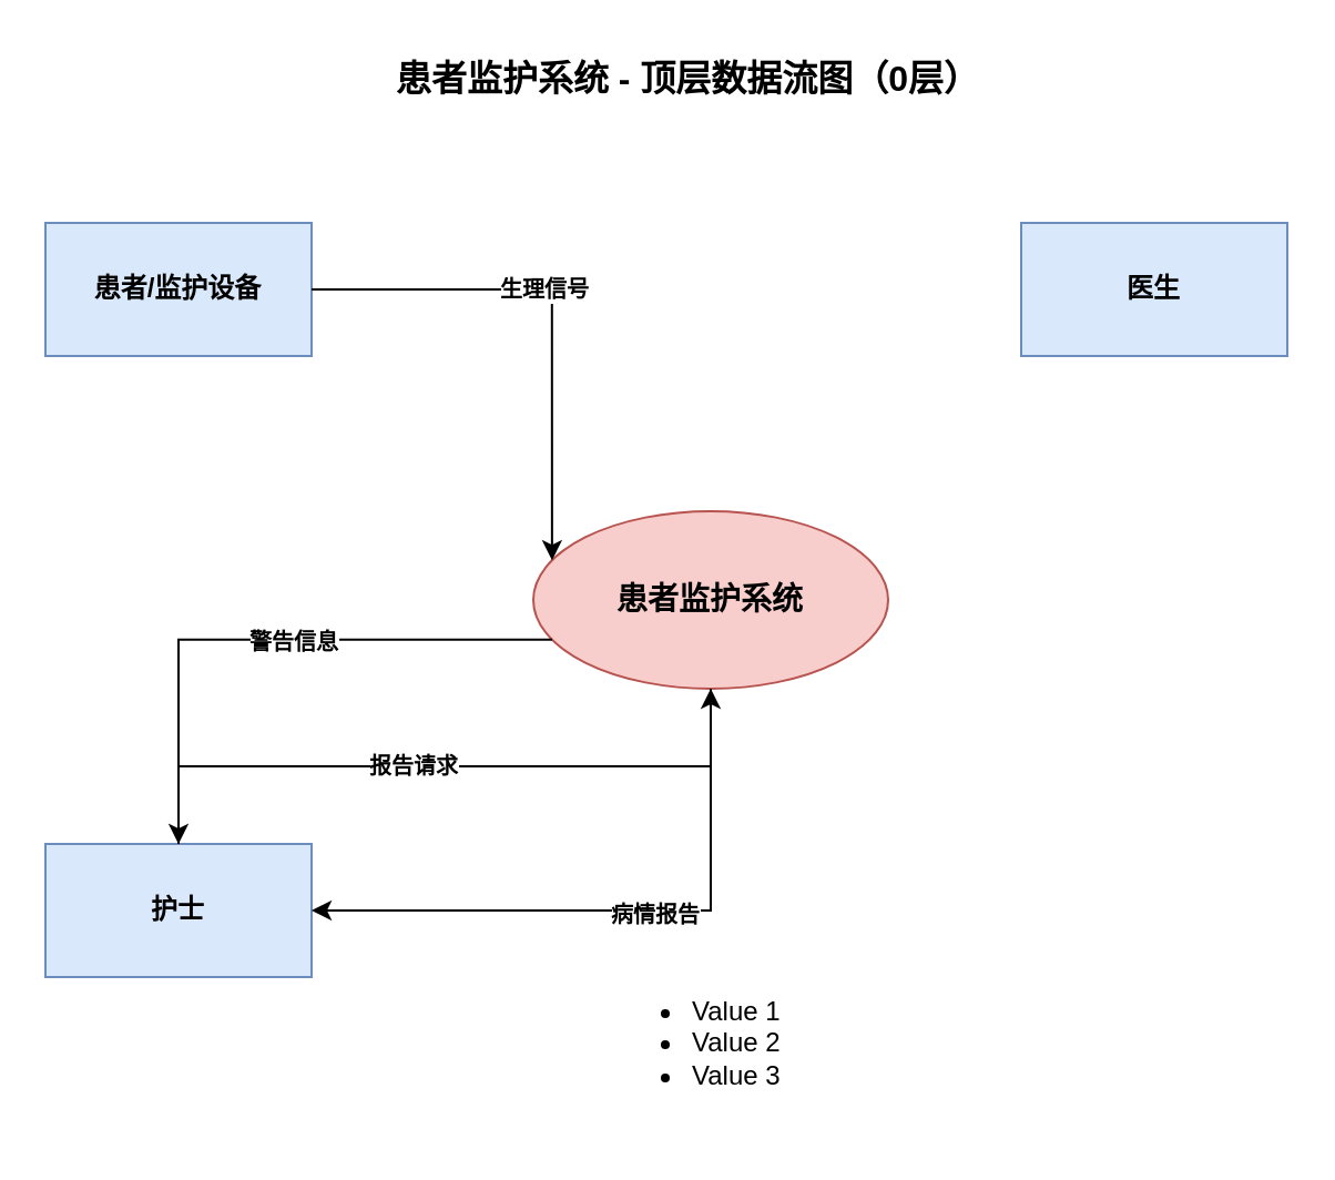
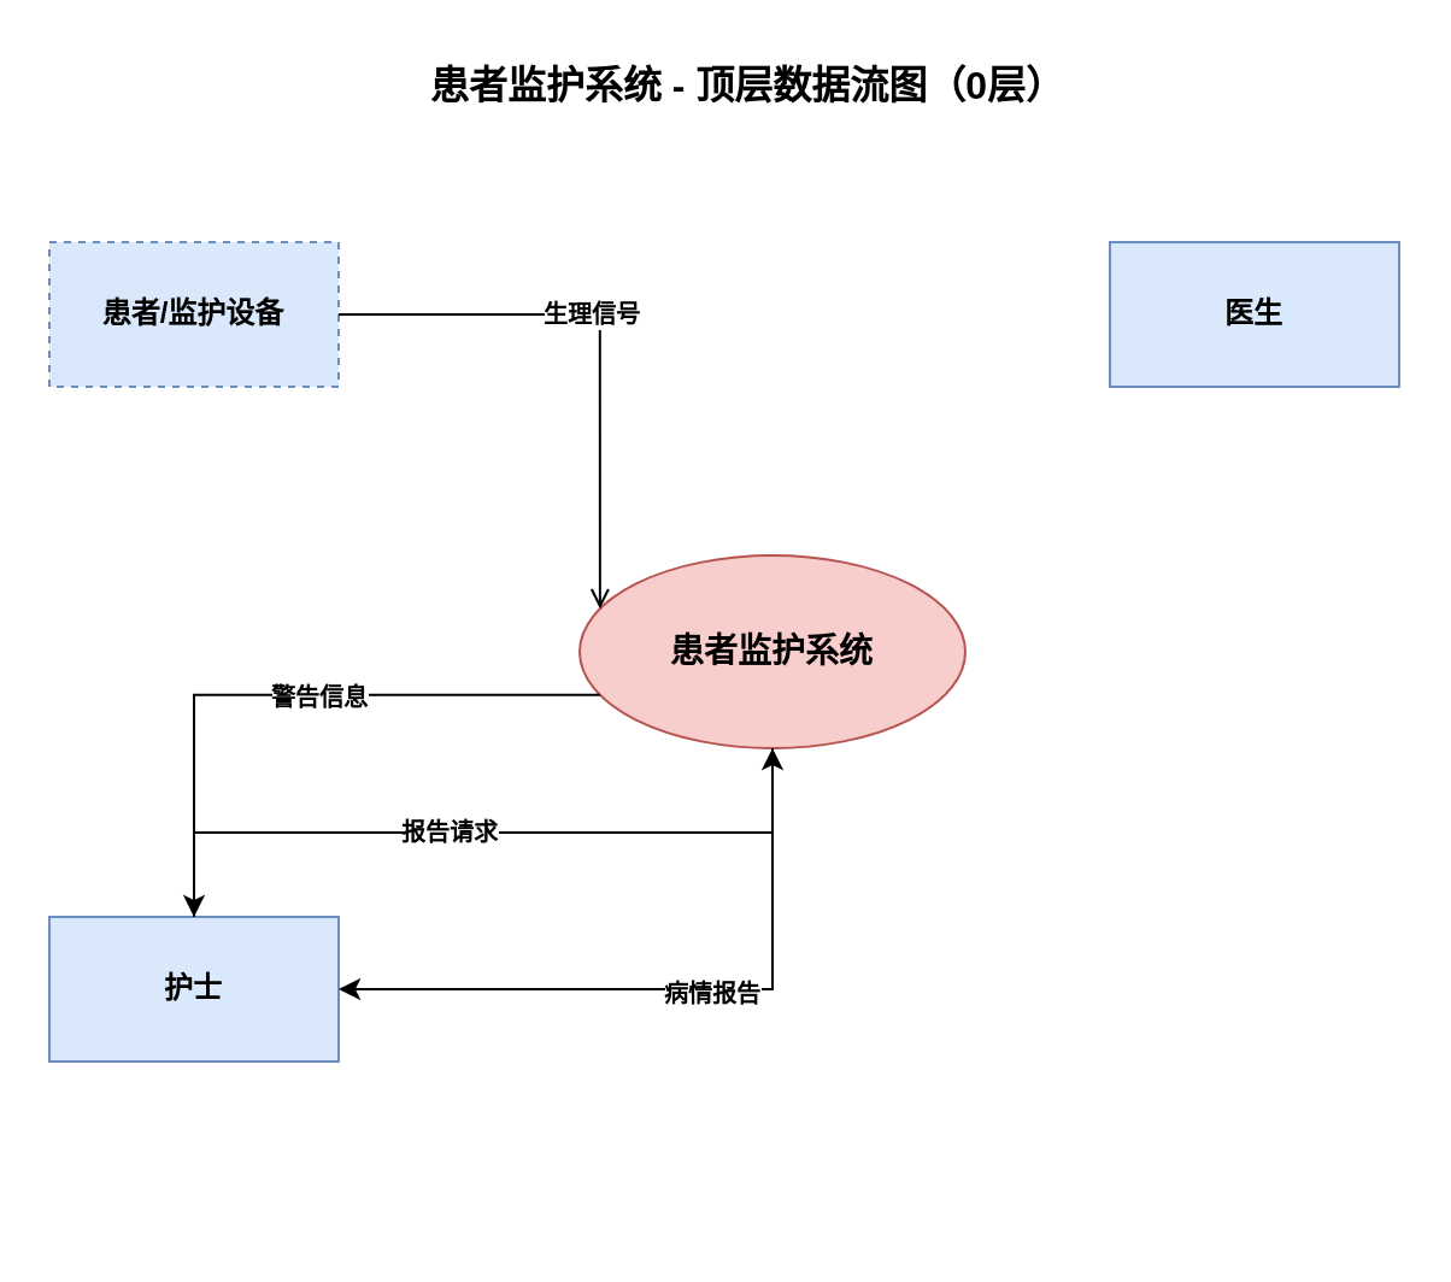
- <mxCell id="3" value="患者/监护设备" style="rounded=0;whiteSpace=wrap;html=1;fillColor=#dae8fc;strokeColor=#6c8ebf;fontStyle=1" parent="1" vertex="1"><mxGeometry x="20" y="100" width="120" height="60" as="geometry" /></mxCell>
+ <mxCell id="3" value="患者/监护设备" style="rounded=0;whiteSpace=wrap;html=1;fillColor=#dae8fc;strokeColor=#6c8ebf;fontStyle=1;dashed=1;" parent="1" vertex="1"><mxGeometry x="20" y="100" width="120" height="60" as="geometry" /></mxCell>
- <mxCell id="7" style="edgeStyle=orthogonalEdgeStyle;rounded=0;orthogonalLoop=1;jettySize=auto;html=1;entryX=0;entryY=0.25;entryDx=0;entryDy=0;" parent="1" source="3" target="6" edge="1"><mxGeometry relative="1" as="geometry" /></mxCell>
+ <mxCell id="7" style="edgeStyle=orthogonalEdgeStyle;rounded=0;orthogonalLoop=1;jettySize=auto;html=1;entryX=0;entryY=0.25;entryDx=0;entryDy=0;endArrow=open;" parent="1" source="3" target="6" edge="1"><mxGeometry relative="1" as="geometry" /></mxCell>
- <mxCell id="15" value="&lt;ul&gt;&lt;li&gt;Value 1&lt;/li&gt;&lt;li&gt;Value 2&lt;/li&gt;&lt;li&gt;Value 3&lt;/li&gt;&lt;/ul&gt;" style="text;strokeColor=none;fillColor=none;html=1;whiteSpace=wrap;verticalAlign=middle;overflow=hidden;" vertex="1" parent="1"><mxGeometry x="270" y="430" width="100" height="80" as="geometry" /></mxCell>
